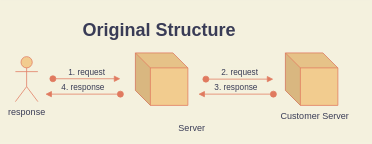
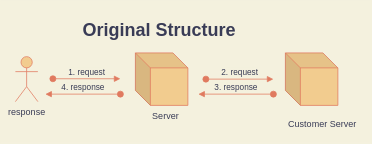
- <mxCell id="6" value="Customer Server" style="text;html=1;align=center;verticalAlign=middle;resizable=0;points=[];autosize=1;strokeColor=none;fillColor=none;fontColor=#393C56;" parent="1" vertex="1"><mxGeometry x="364" y="140" width="110" height="30" as="geometry" /></mxCell>
+ <mxCell id="6" value="Customer Server" style="text;html=1;align=center;verticalAlign=middle;resizable=0;points=[];autosize=1;strokeColor=none;fillColor=none;fontColor=#393C56;" parent="1" vertex="1"><mxGeometry x="374" y="150" width="110" height="30" as="geometry" /></mxCell>
- <mxCell id="4" value="Server" style="text;html=1;align=center;verticalAlign=middle;resizable=0;points=[];autosize=1;strokeColor=none;fillColor=none;fontColor=#393C56;" parent="1" vertex="1"><mxGeometry x="225" y="155" width="60" height="30" as="geometry" /></mxCell>
+ <mxCell id="4" value="Server" style="text;html=1;align=center;verticalAlign=middle;resizable=0;points=[];autosize=1;strokeColor=none;fillColor=none;fontColor=#393C56;" parent="1" vertex="1"><mxGeometry x="190" y="140" width="60" height="30" as="geometry" /></mxCell>
